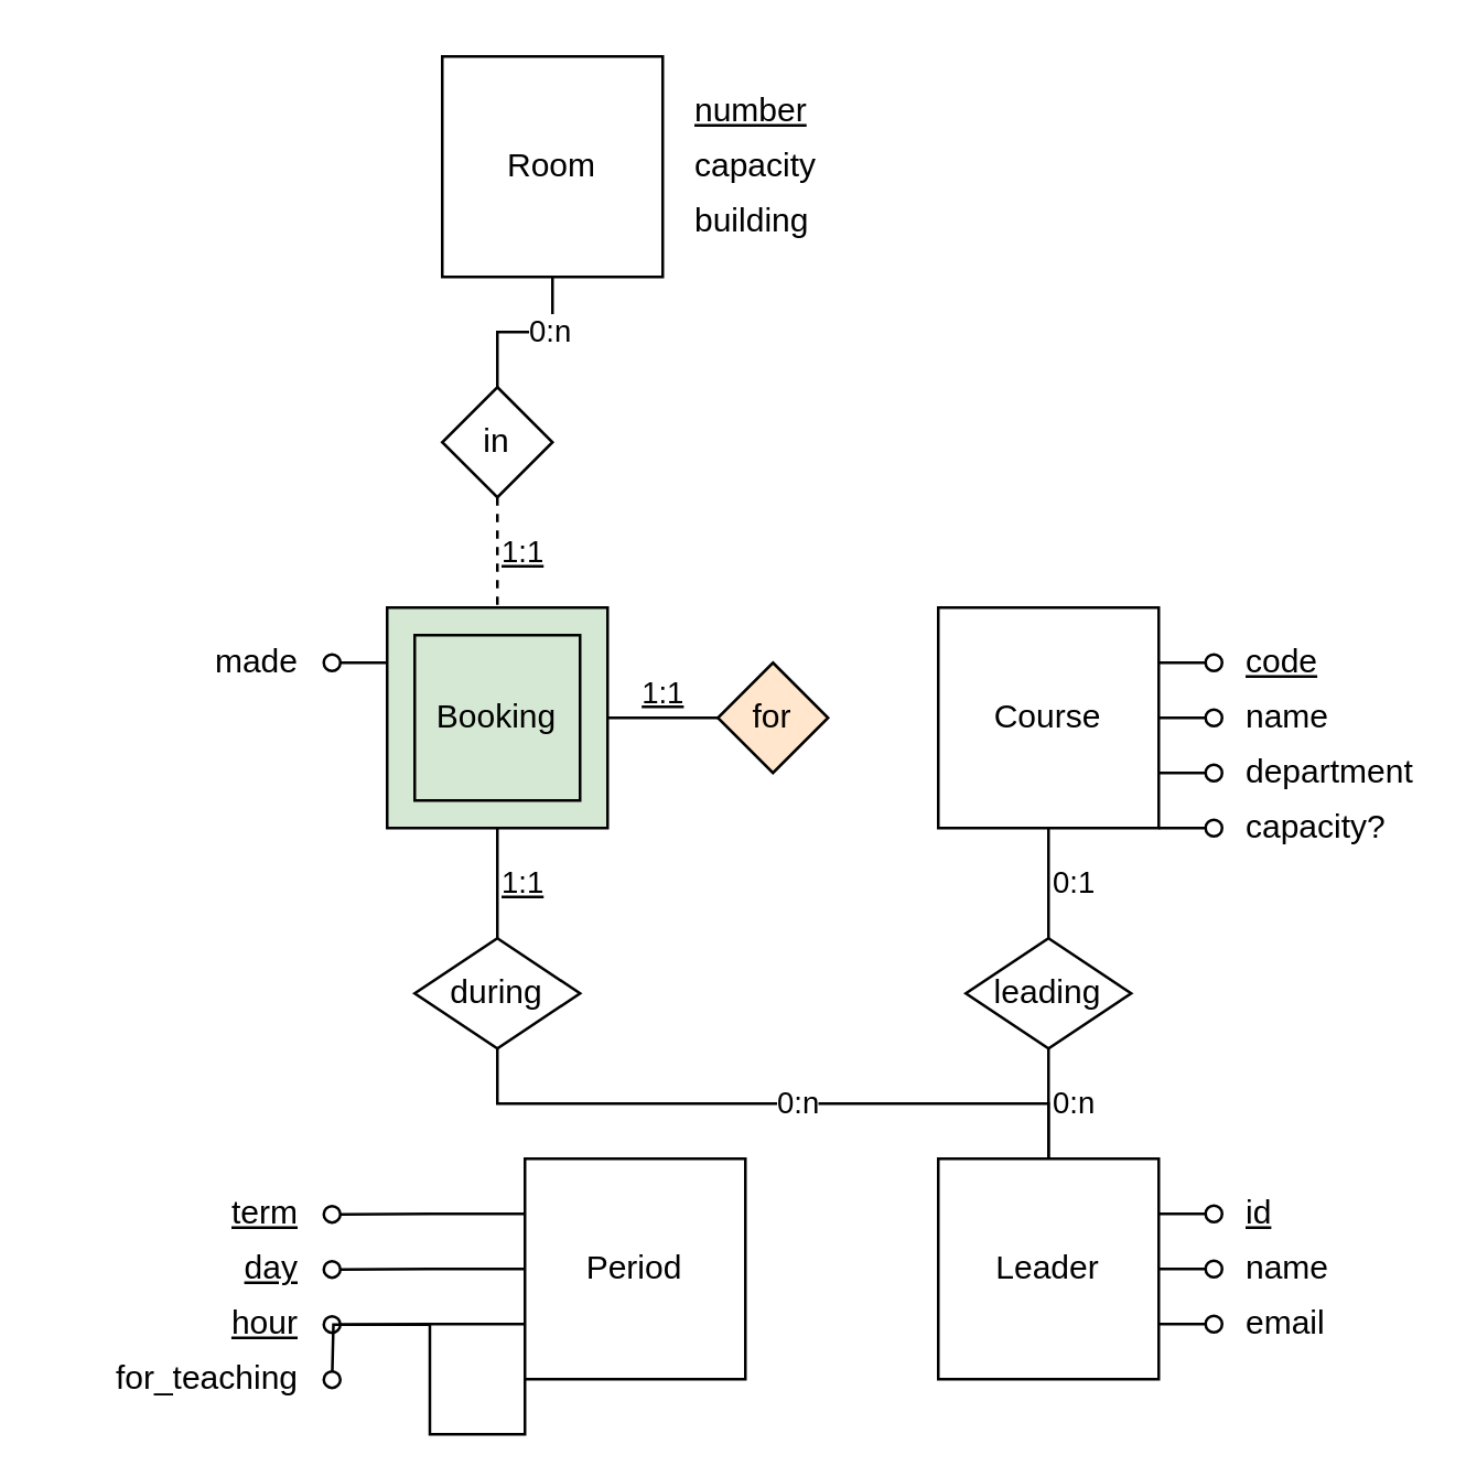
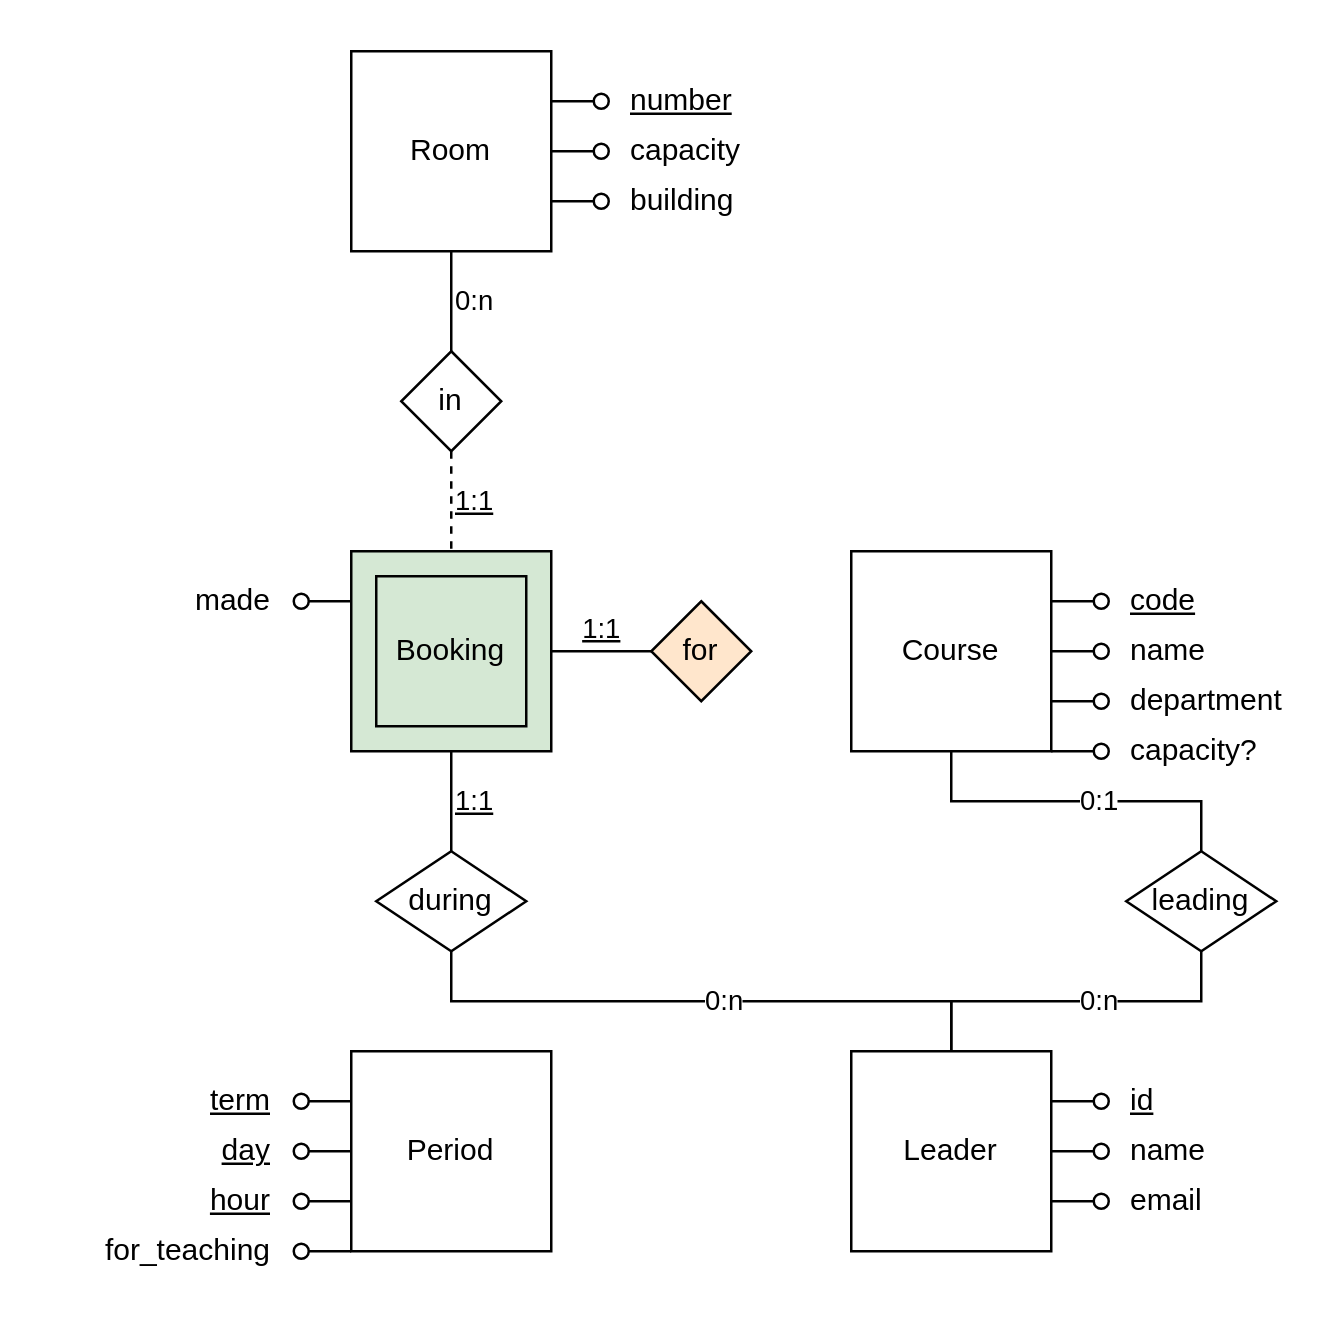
- <mxCell id="6" value="&lt;div&gt;Room&lt;/div&gt;" style="rounded=0;whiteSpace=wrap;html=1;" vertex="1" parent="1"><mxGeometry x="160" y="20" width="80" height="80" as="geometry" /></mxCell>
+ <mxCell id="6" value="&lt;div&gt;Room&lt;/div&gt;" style="rounded=0;whiteSpace=wrap;html=1;" vertex="1" parent="1"><mxGeometry x="140" y="20" width="80" height="80" as="geometry" /></mxCell>
- <mxCell id="36" value="leading" style="rhombus;whiteSpace=wrap;html=1;" vertex="1" parent="1"><mxGeometry x="350" y="340" width="60" height="40" as="geometry" /></mxCell>
+ <mxCell id="36" value="leading" style="rhombus;whiteSpace=wrap;html=1;" vertex="1" parent="1"><mxGeometry x="450" y="340" width="60" height="40" as="geometry" /></mxCell>
- <mxCell id="32" value="Period" style="rounded=0;whiteSpace=wrap;html=1;" vertex="1" parent="1"><mxGeometry x="190" y="420" width="80" height="80" as="geometry" /></mxCell>
+ <mxCell id="32" value="Period" style="rounded=0;whiteSpace=wrap;html=1;" vertex="1" parent="1"><mxGeometry x="140" y="420" width="80" height="80" as="geometry" /></mxCell>
